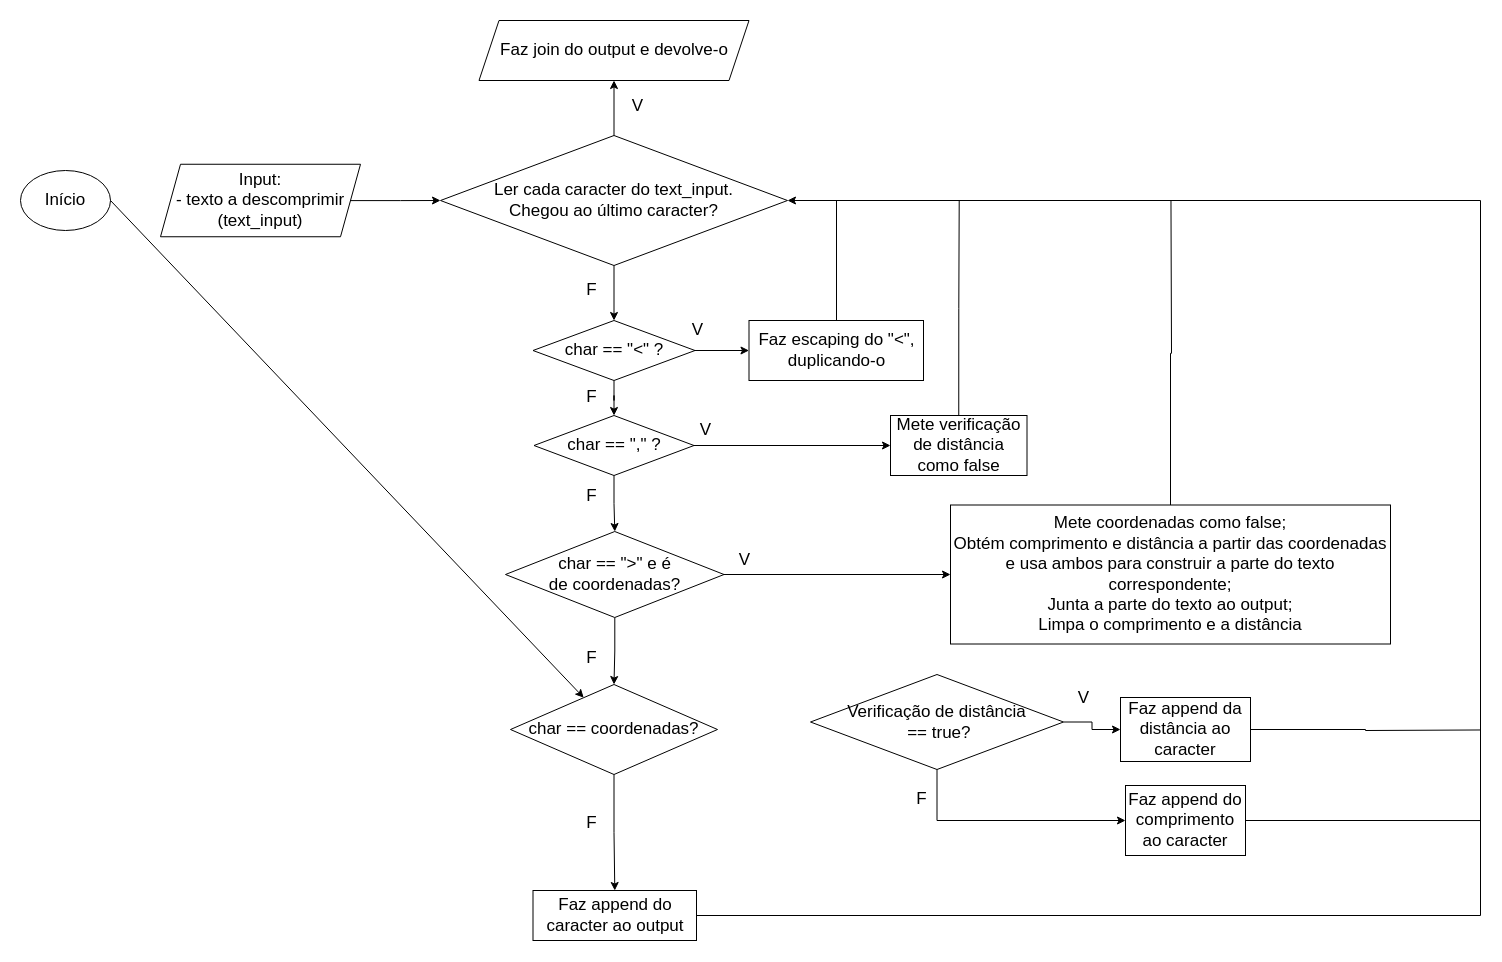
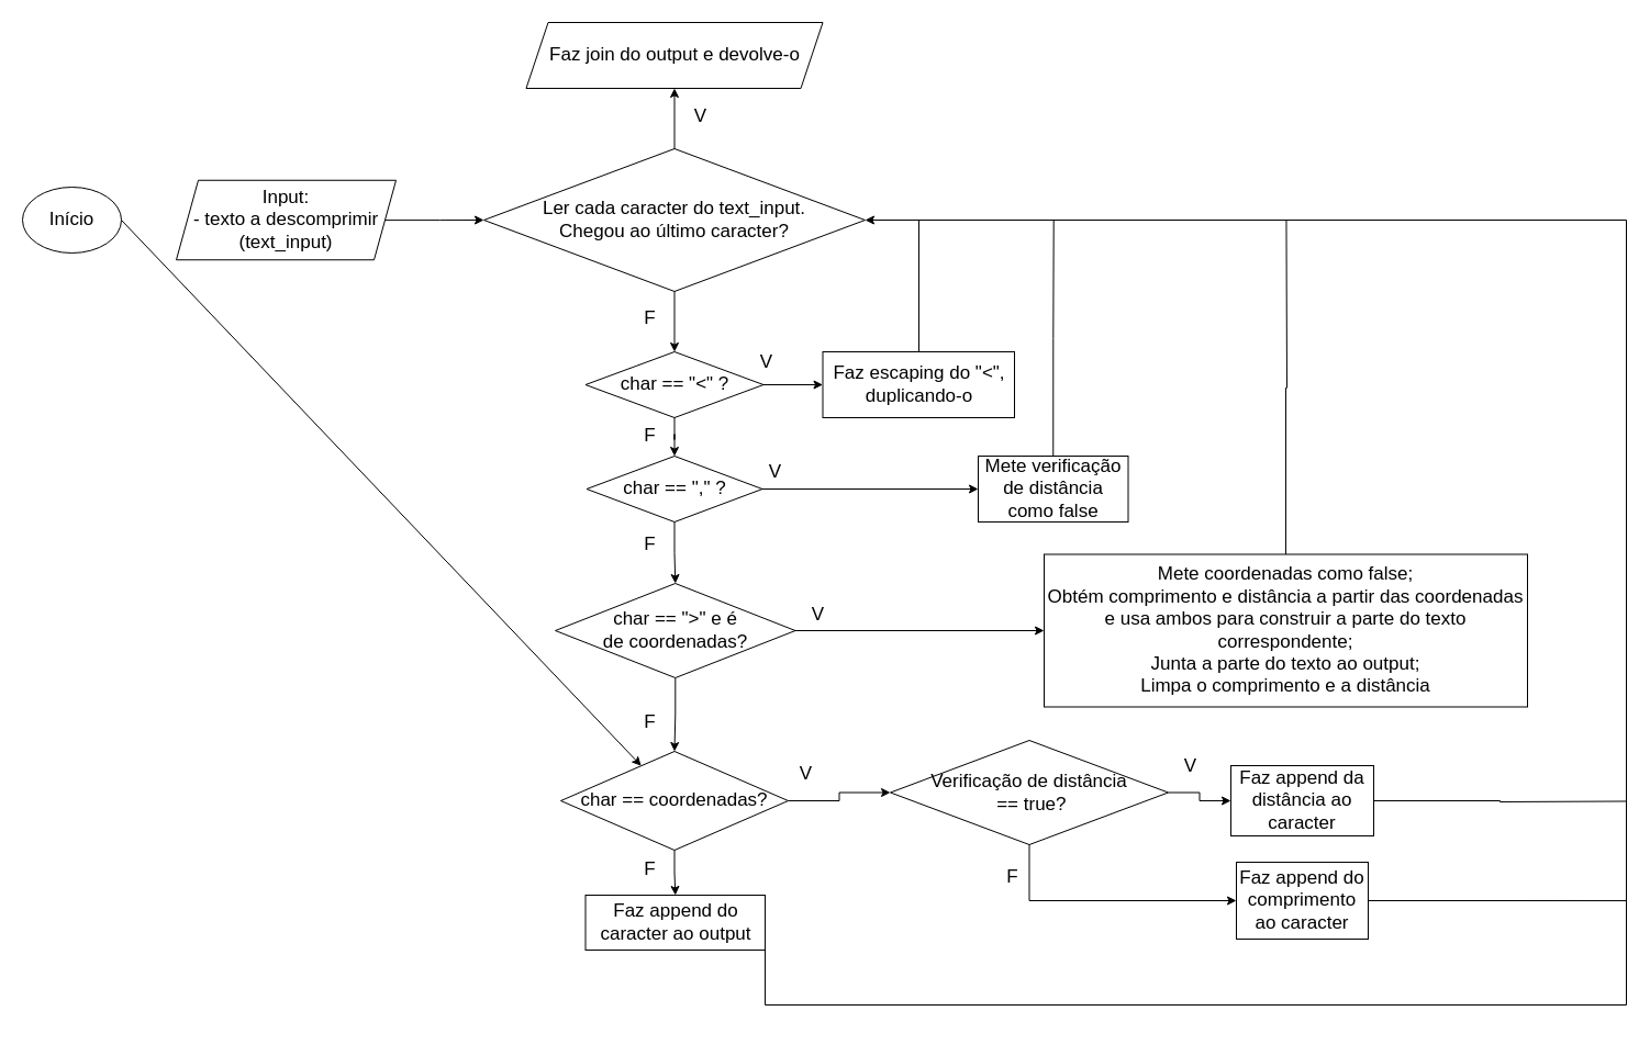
+ <mxCell id="17" value="V" style="edgeStyle=orthogonalEdgeStyle;rounded=0;orthogonalLoop=1;jettySize=auto;html=1;fontSize=17;" parent="1" source="19" target="28" edge="1"><mxGeometry x="-0.687" y="24" relative="1" as="geometry"><mxPoint as="offset" /></mxGeometry></mxCell>
- <mxCell id="29" value="Faz append do caracter ao output" style="whiteSpace=wrap;html=1;fontSize=17;" parent="1" vertex="1"><mxGeometry x="532.5" y="890" width="163.5" height="50" as="geometry" /></mxCell>
+ <mxCell id="29" value="Faz append do caracter ao output" style="whiteSpace=wrap;html=1;fontSize=17;" parent="1" vertex="1"><mxGeometry x="532.5" y="815" width="163.5" height="50" as="geometry" /></mxCell>
